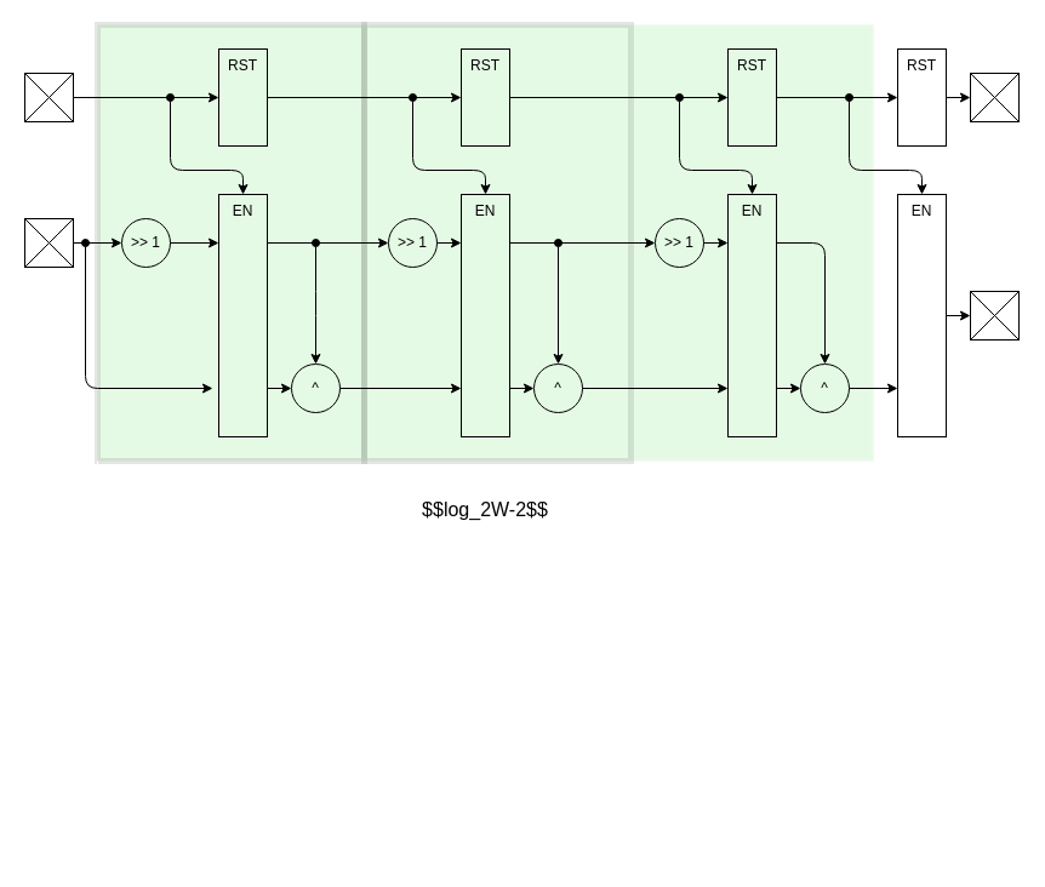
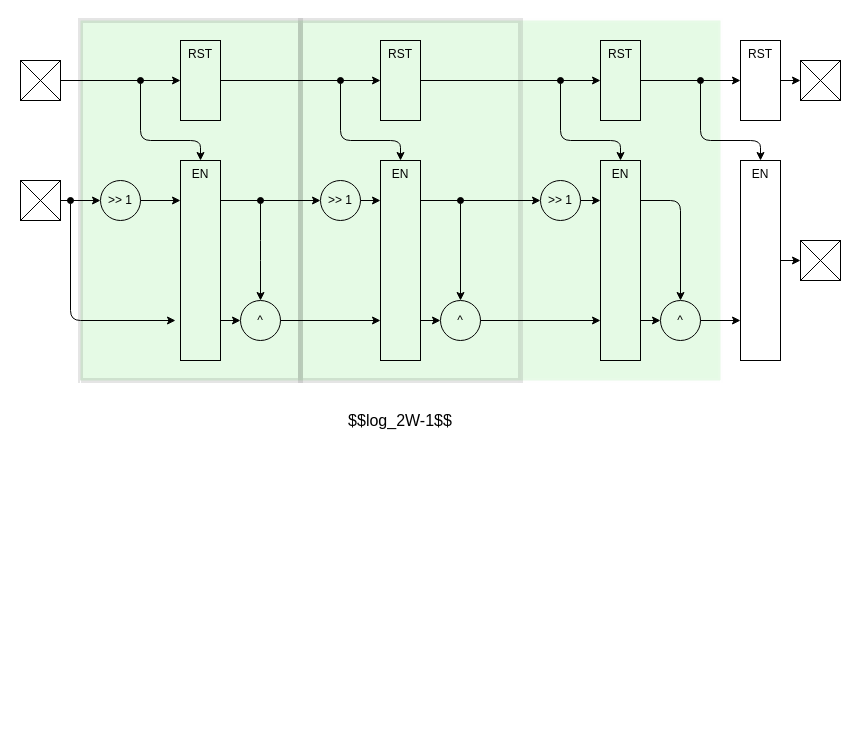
- <mxCell id="62" value="$$log_2W-2$$" style="text;html=1;strokeColor=none;fillColor=none;align=center;verticalAlign=middle;whiteSpace=wrap;rounded=0;strokeWidth=1;fontSize=16;" parent="1" vertex="1"><mxGeometry x="340" y="400" width="120" height="40" as="geometry" /></mxCell>
+ <mxCell id="62" value="$$log_2W-1$$" style="text;html=1;strokeColor=none;fillColor=none;align=center;verticalAlign=middle;whiteSpace=wrap;rounded=0;strokeWidth=1;fontSize=16;" parent="1" vertex="1"><mxGeometry x="340" y="400" width="120" height="40" as="geometry" /></mxCell>
